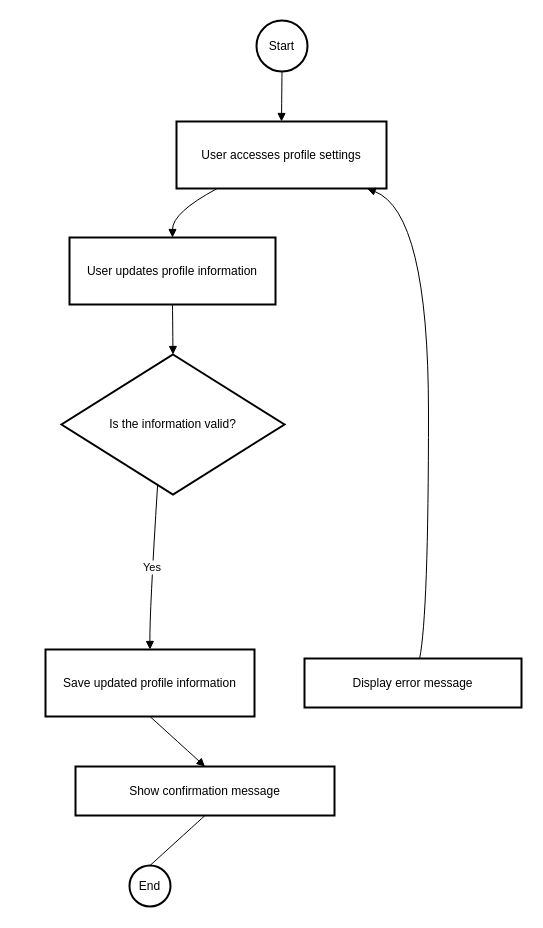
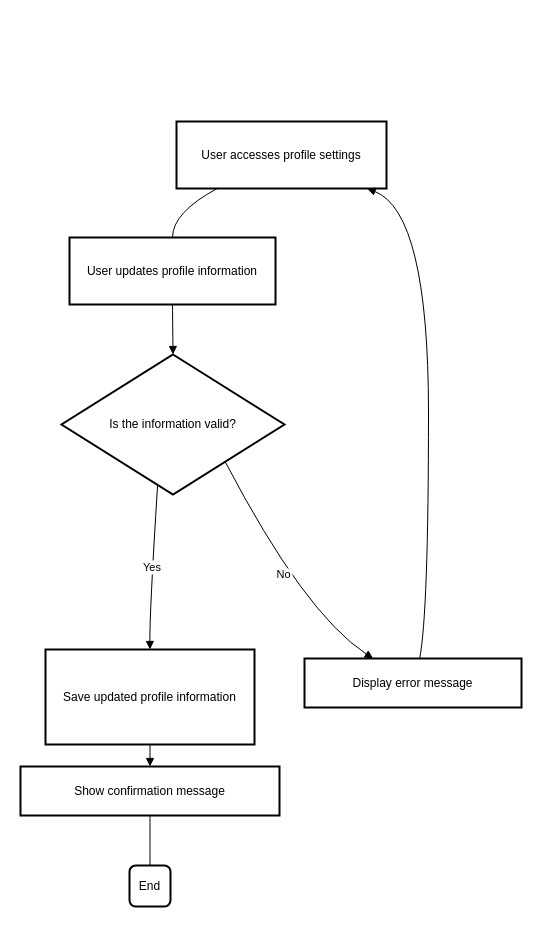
- <mxCell id="2" value="Start" style="ellipse;aspect=fixed;strokeWidth=2;whiteSpace=wrap;" vertex="1" parent="1"><mxGeometry x="256" y="20" width="51" height="51" as="geometry" /></mxCell>
- <mxCell id="10" value="" style="curved=1;startArrow=none;endArrow=block;exitX=0.49;exitY=0.99;entryX=0.5;entryY=-0.01;rounded=0;" edge="1" parent="1" source="2" target="3"><mxGeometry relative="1" as="geometry"><Array as="points" /></mxGeometry></mxCell>
- <mxCell id="11" value="" style="curved=1;startArrow=none;endArrow=block;exitX=0.2;exitY=0.99;entryX=0.5;entryY=0;rounded=0;" edge="1" parent="1" source="3" target="4"><mxGeometry relative="1" as="geometry"><Array as="points"><mxPoint x="172" y="212" /></Array></mxGeometry></mxCell>
+ <mxCell id="11" value="" style="curved=1;startArrow=none;endArrow=none;exitX=0.2;exitY=0.99;entryX=0.5;entryY=0;rounded=0;" edge="1" parent="1" source="3" target="4"><mxGeometry relative="1" as="geometry"><Array as="points"><mxPoint x="172" y="212" /></Array></mxGeometry></mxCell>
+ <mxCell id="16" value="No" style="curved=1;startArrow=none;endArrow=block;exitX=0.94;exitY=1;entryX=0.32;entryY=0.01;rounded=0;" edge="1" parent="1" source="5" target="9"><mxGeometry relative="1" as="geometry"><Array as="points"><mxPoint x="304" y="613" /></Array></mxGeometry></mxCell>
- <mxCell id="6" value="Save updated profile information" style="whiteSpace=wrap;strokeWidth=2;" vertex="1" parent="1"><mxGeometry x="45" y="649" width="209" height="67" as="geometry" /></mxCell>
+ <mxCell id="6" value="Save updated profile information" style="whiteSpace=wrap;strokeWidth=2;" vertex="1" parent="1"><mxGeometry x="45" y="649" width="209" height="95" as="geometry" /></mxCell>
- <mxCell id="7" value="Show confirmation message" style="whiteSpace=wrap;strokeWidth=2;" vertex="1" parent="1"><mxGeometry x="75" y="766" width="259" height="49" as="geometry" /></mxCell>
+ <mxCell id="7" value="Show confirmation message" style="whiteSpace=wrap;strokeWidth=2;" vertex="1" parent="1"><mxGeometry x="20" y="766" width="259" height="49" as="geometry" /></mxCell>
- <mxCell id="8" value="End" style="ellipse;aspect=fixed;strokeWidth=2;whiteSpace=wrap;" vertex="1" parent="1"><mxGeometry x="129" y="865" width="41" height="41" as="geometry" /></mxCell>
+ <mxCell id="8" value="End" style="aspect=fixed;strokeWidth=2;whiteSpace=wrap;rounded=1;" vertex="1" parent="1"><mxGeometry x="129" y="865" width="41" height="41" as="geometry" /></mxCell>
